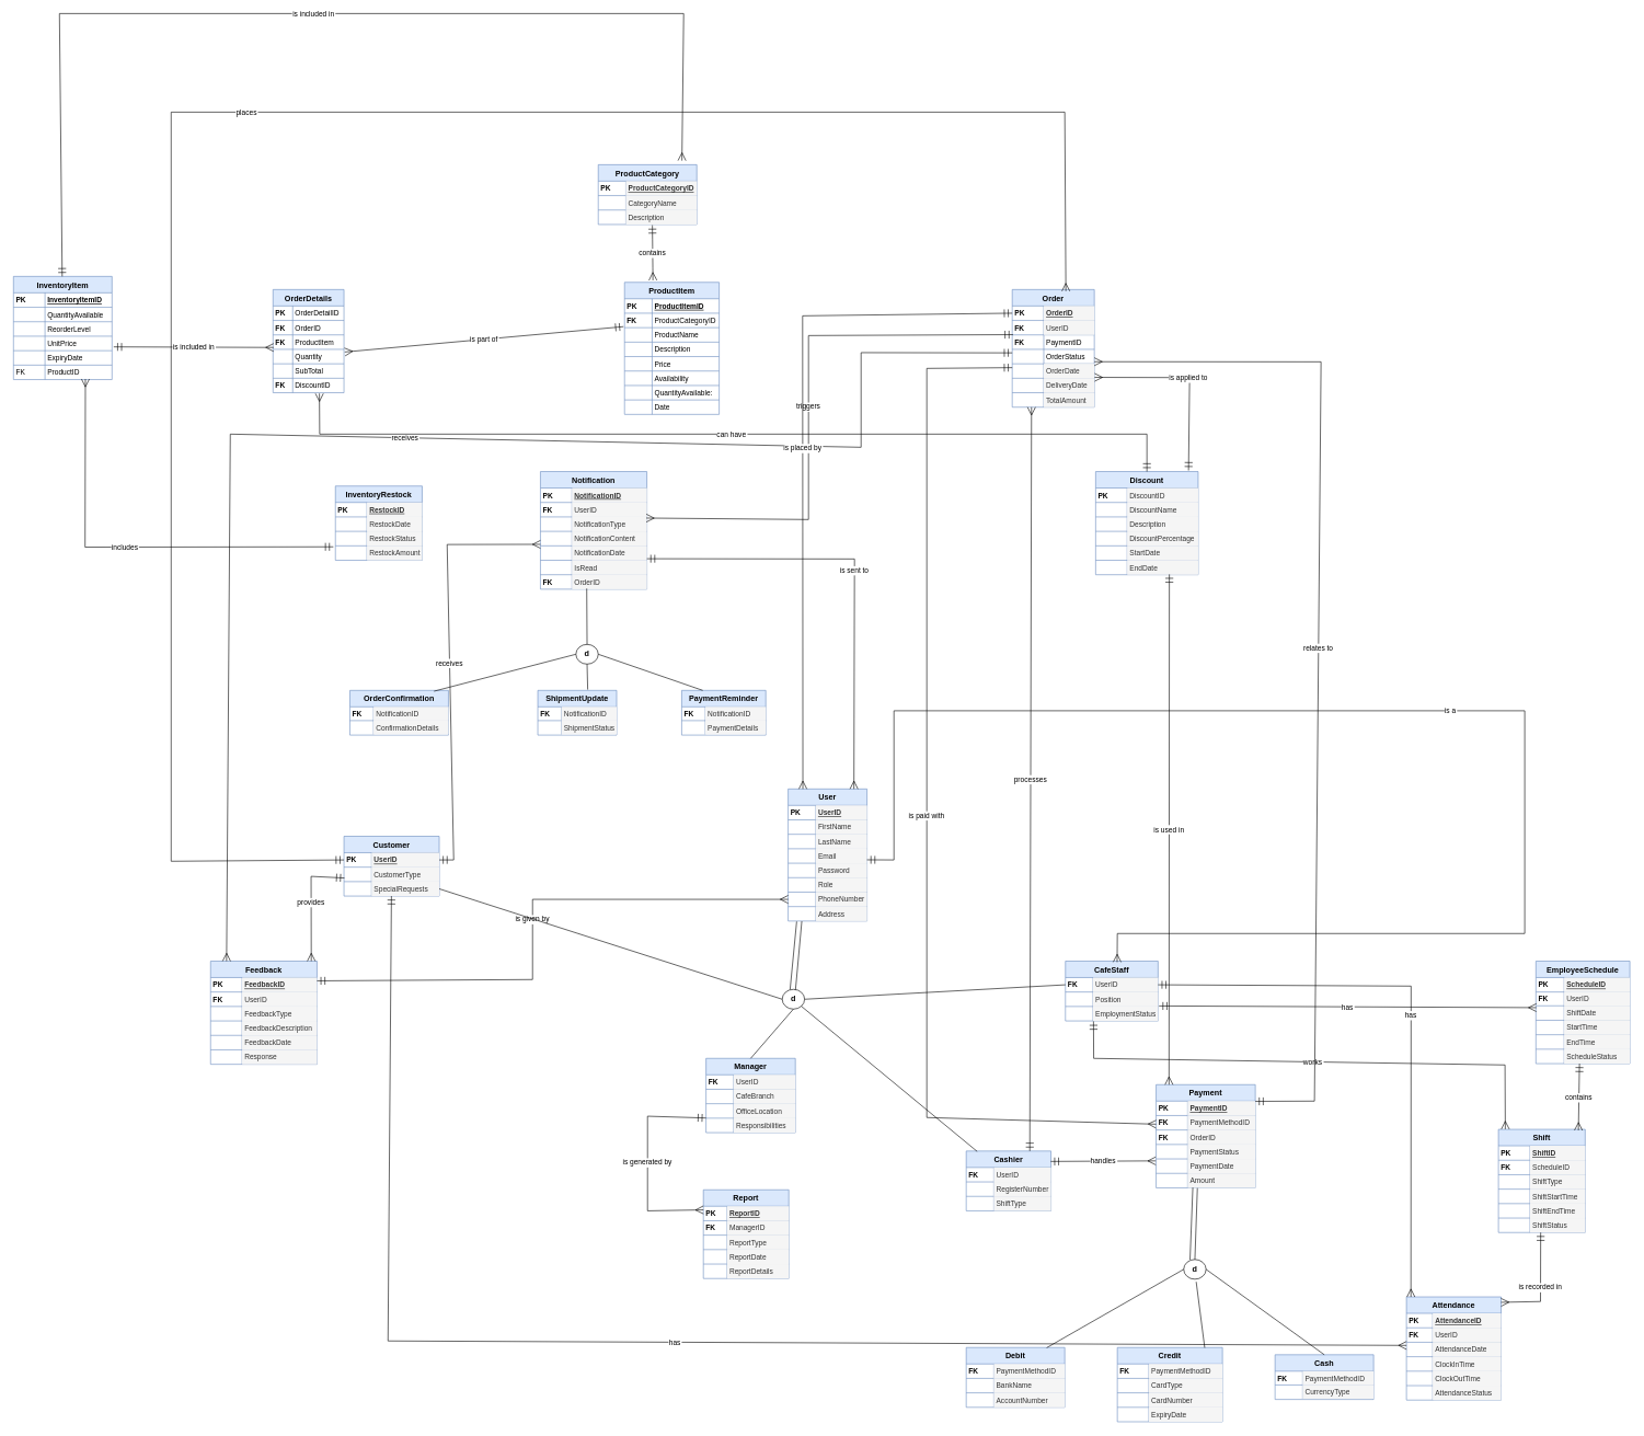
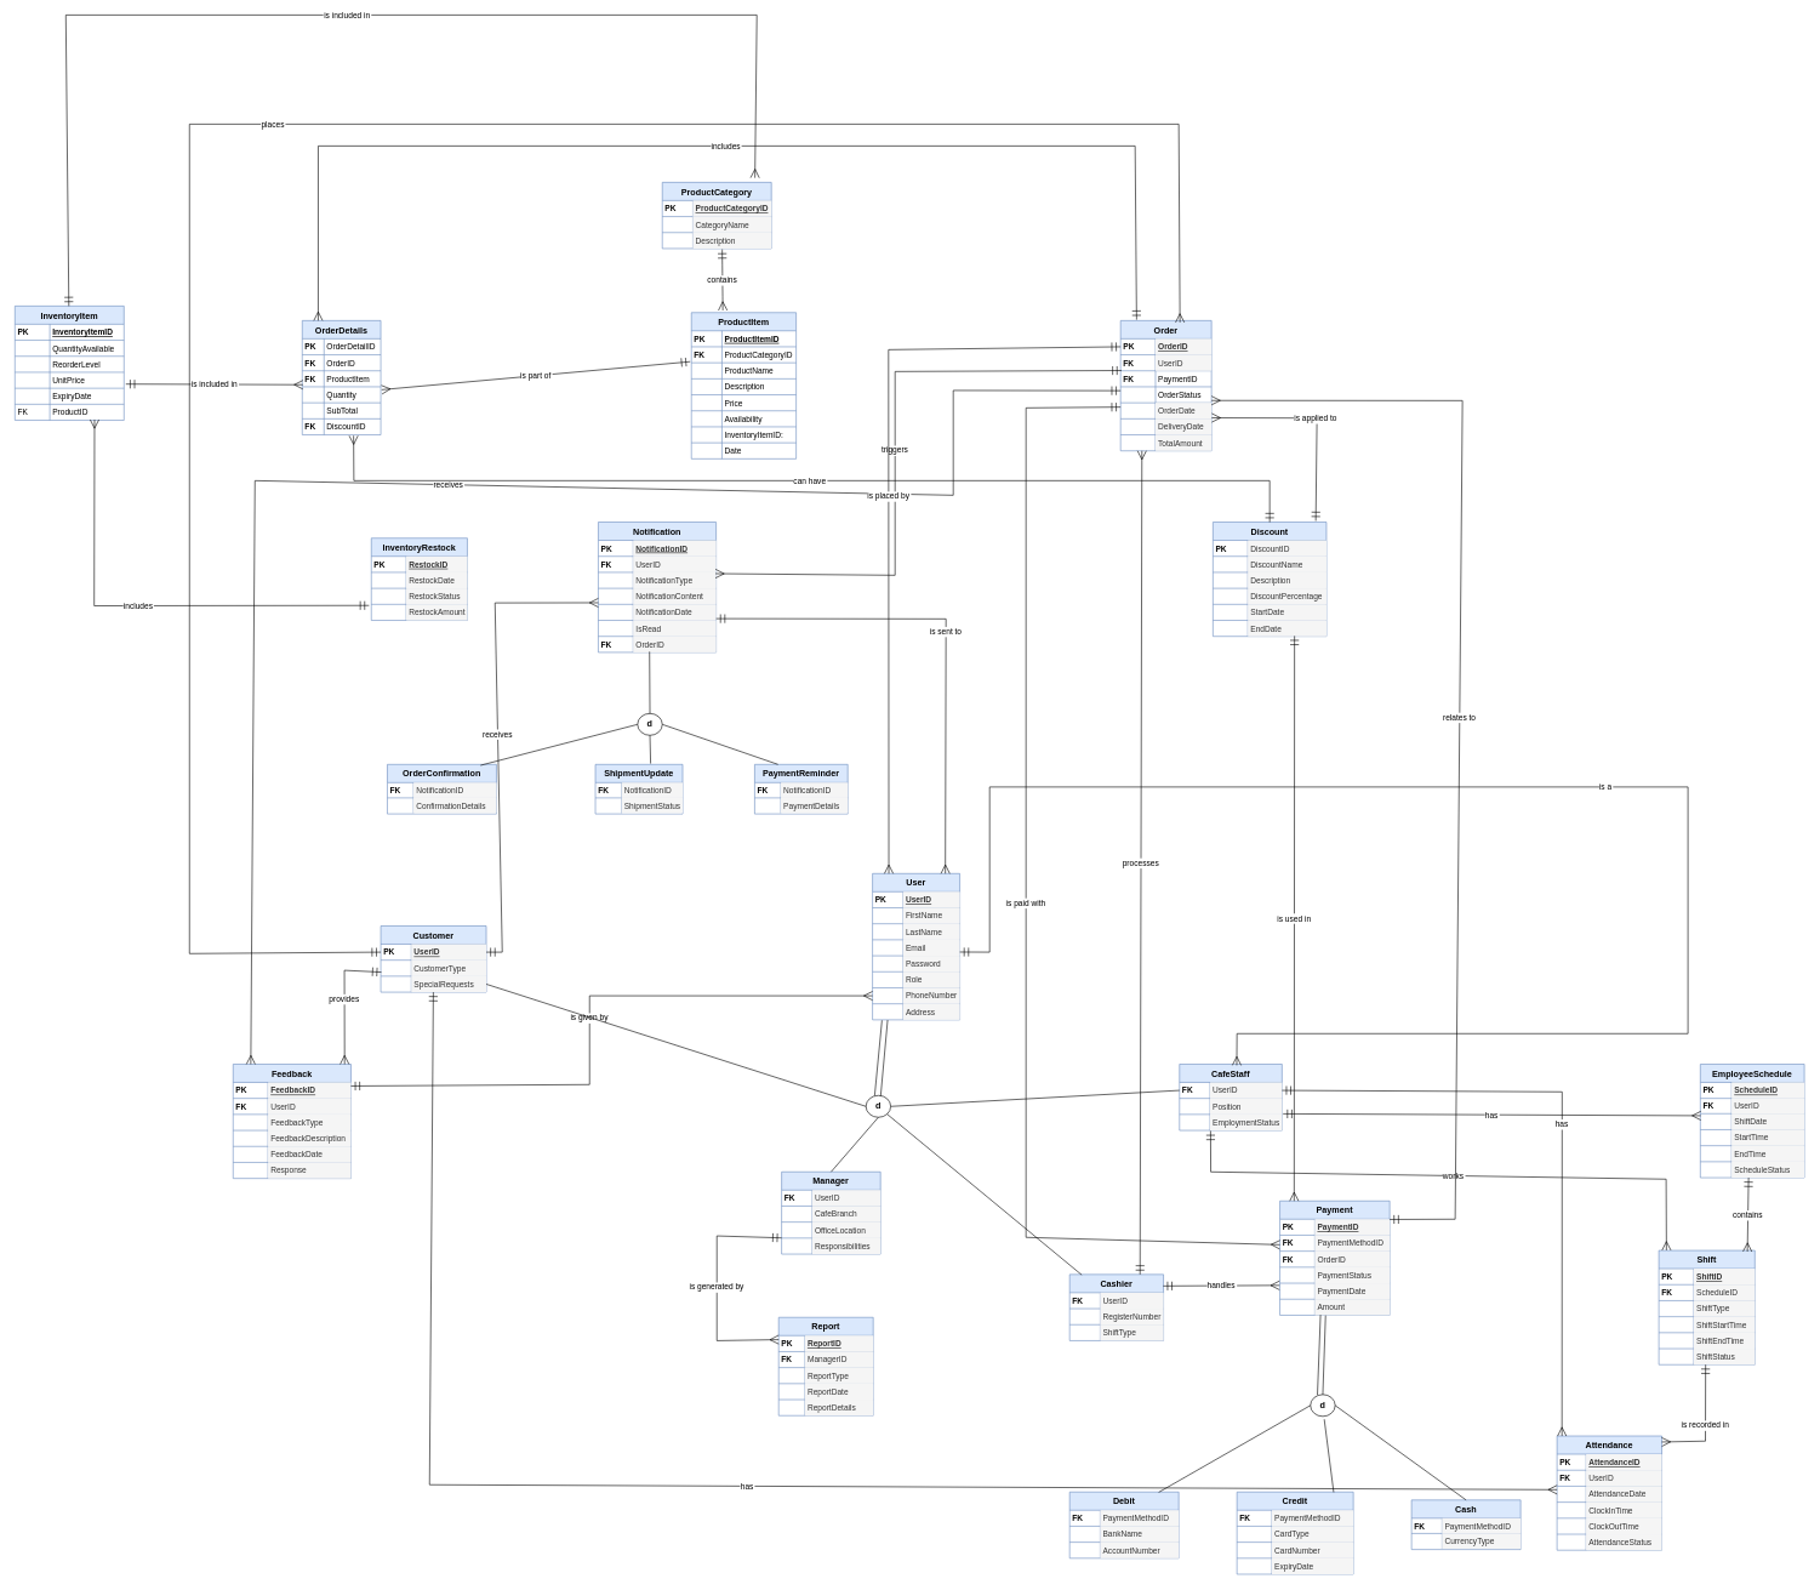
+ <mxCell id="305" value="includes" style="curved=0;startArrow=ERmandOne;startSize=10;;endArrow=ERmany;endSize=10;;exitX=0.176;exitY=-0.007;entryX=0.204;entryY=0.001;rounded=0;exitDx=0;exitDy=0;exitPerimeter=0;" parent="1" source="2" target="24" edge="1"><mxGeometry relative="1" as="geometry"><Array as="points"><mxPoint x="1560" y="200" /><mxPoint x="437" y="200" /></Array></mxGeometry></mxCell>
- <mxCell id="424" value="QuantityAvailable: " style="shape=partialRectangle;connectable=0;fillColor=none;top=0;left=0;bottom=0;right=0;align=left;spacingLeft=2;overflow=hidden;fontSize=11;" parent="422" vertex="1"><mxGeometry x="42" width="102" height="22" as="geometry"><mxRectangle width="102" height="22" as="alternateBounds" /></mxGeometry></mxCell>
+ <mxCell id="424" value="InventoryItemID: " style="shape=partialRectangle;connectable=0;fillColor=none;top=0;left=0;bottom=0;right=0;align=left;spacingLeft=2;overflow=hidden;fontSize=11;" parent="422" vertex="1"><mxGeometry x="42" width="102" height="22" as="geometry"><mxRectangle width="102" height="22" as="alternateBounds" /></mxGeometry></mxCell>
